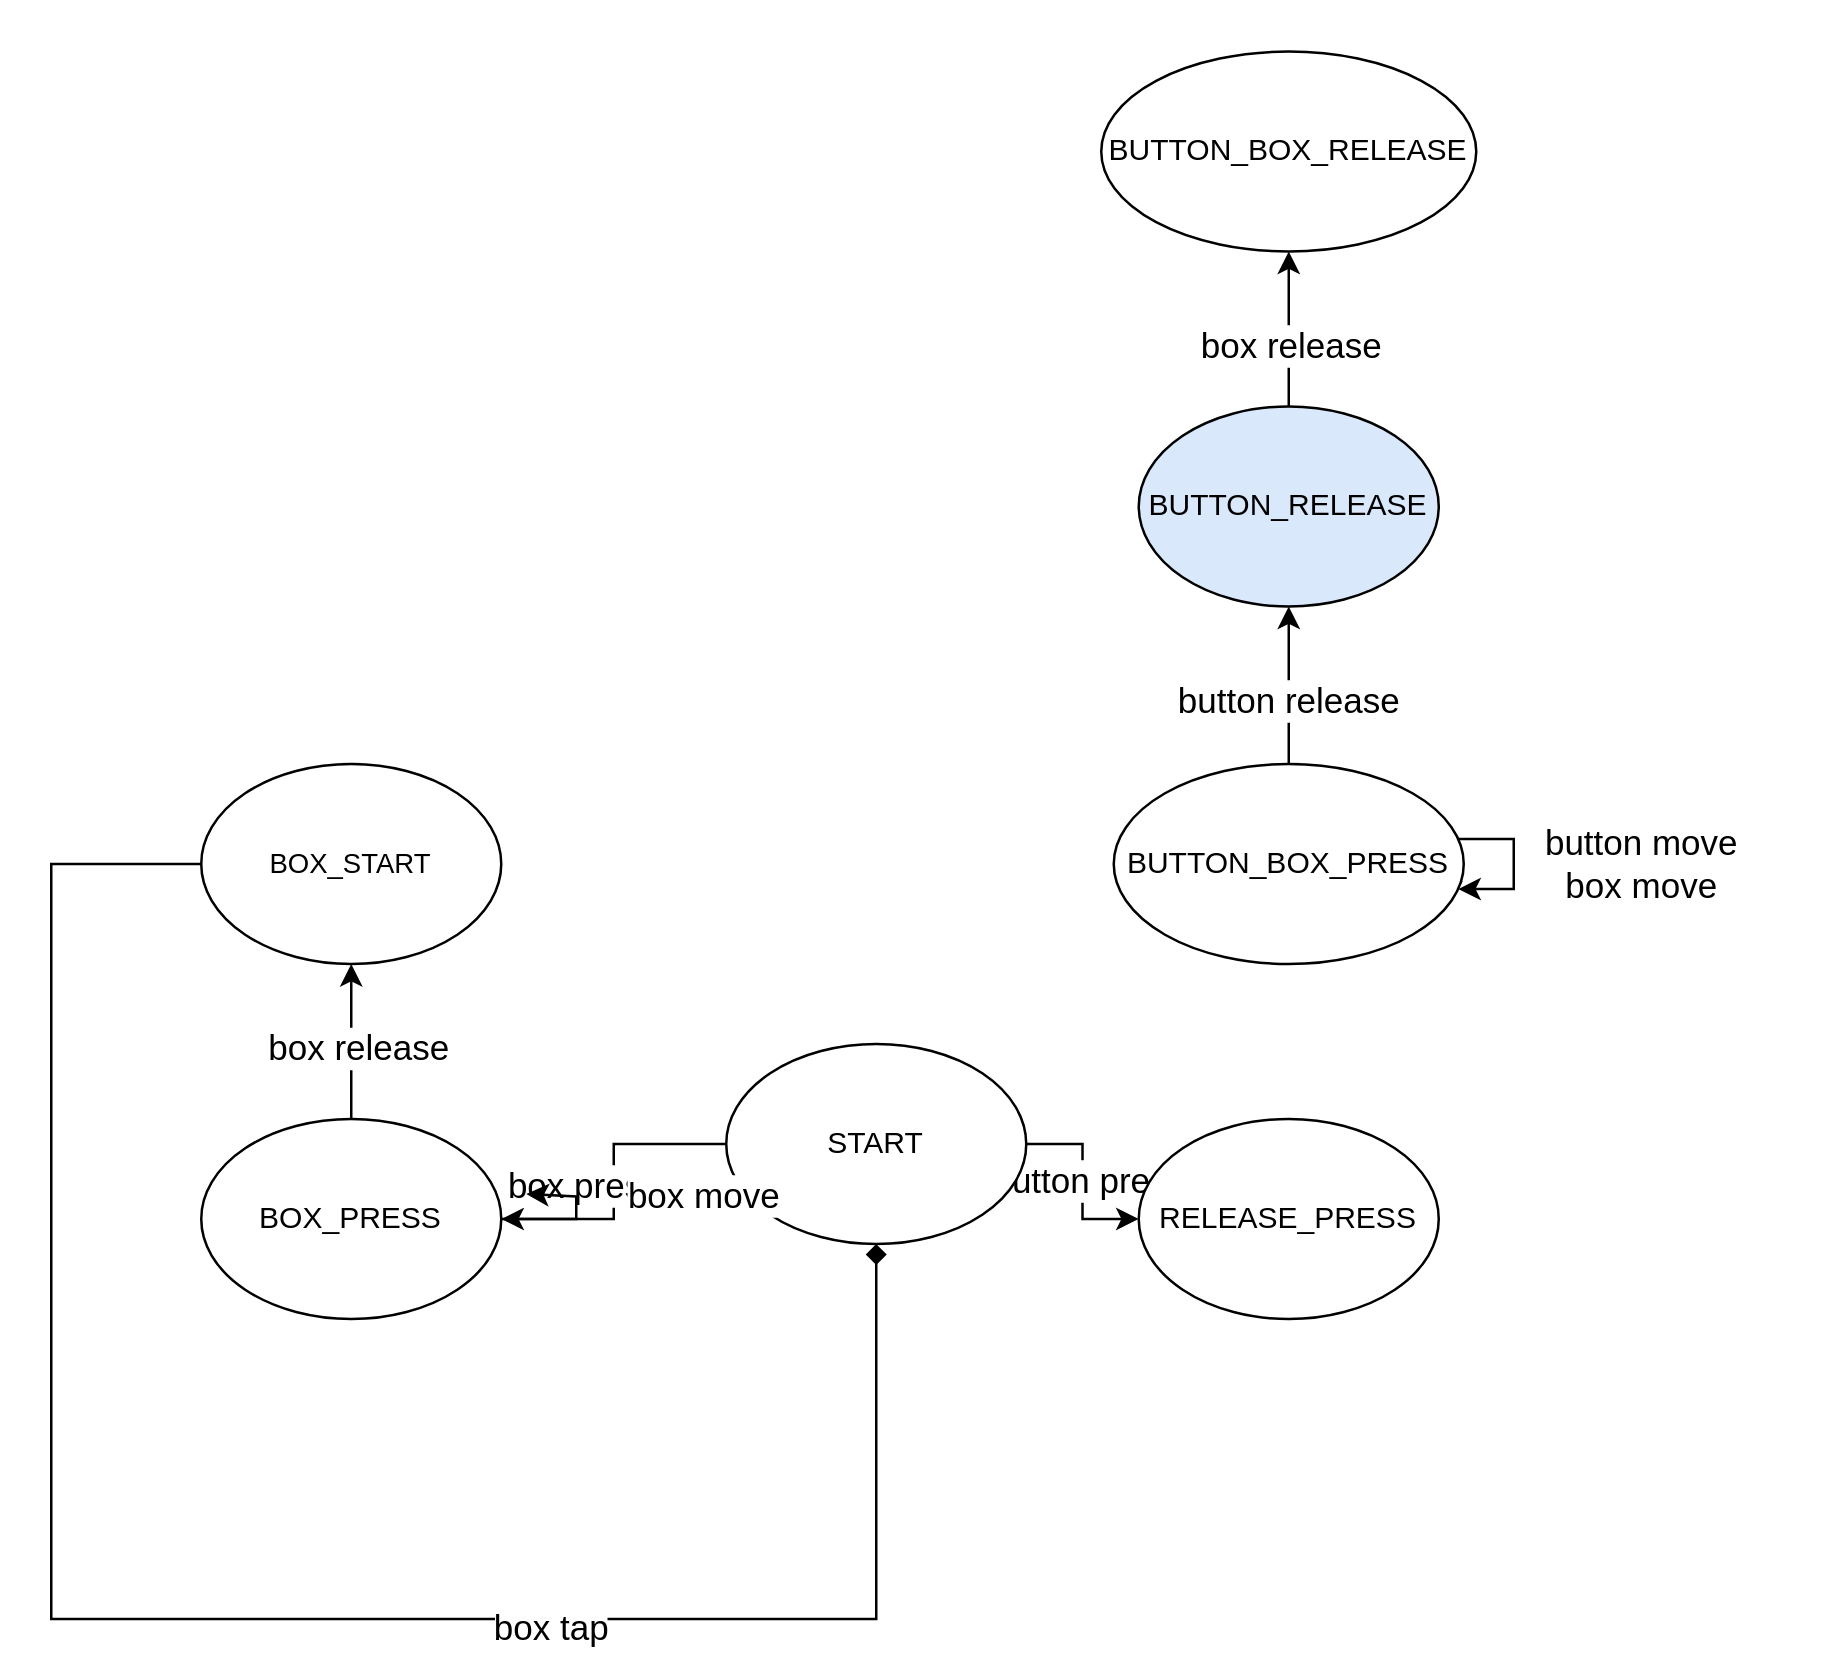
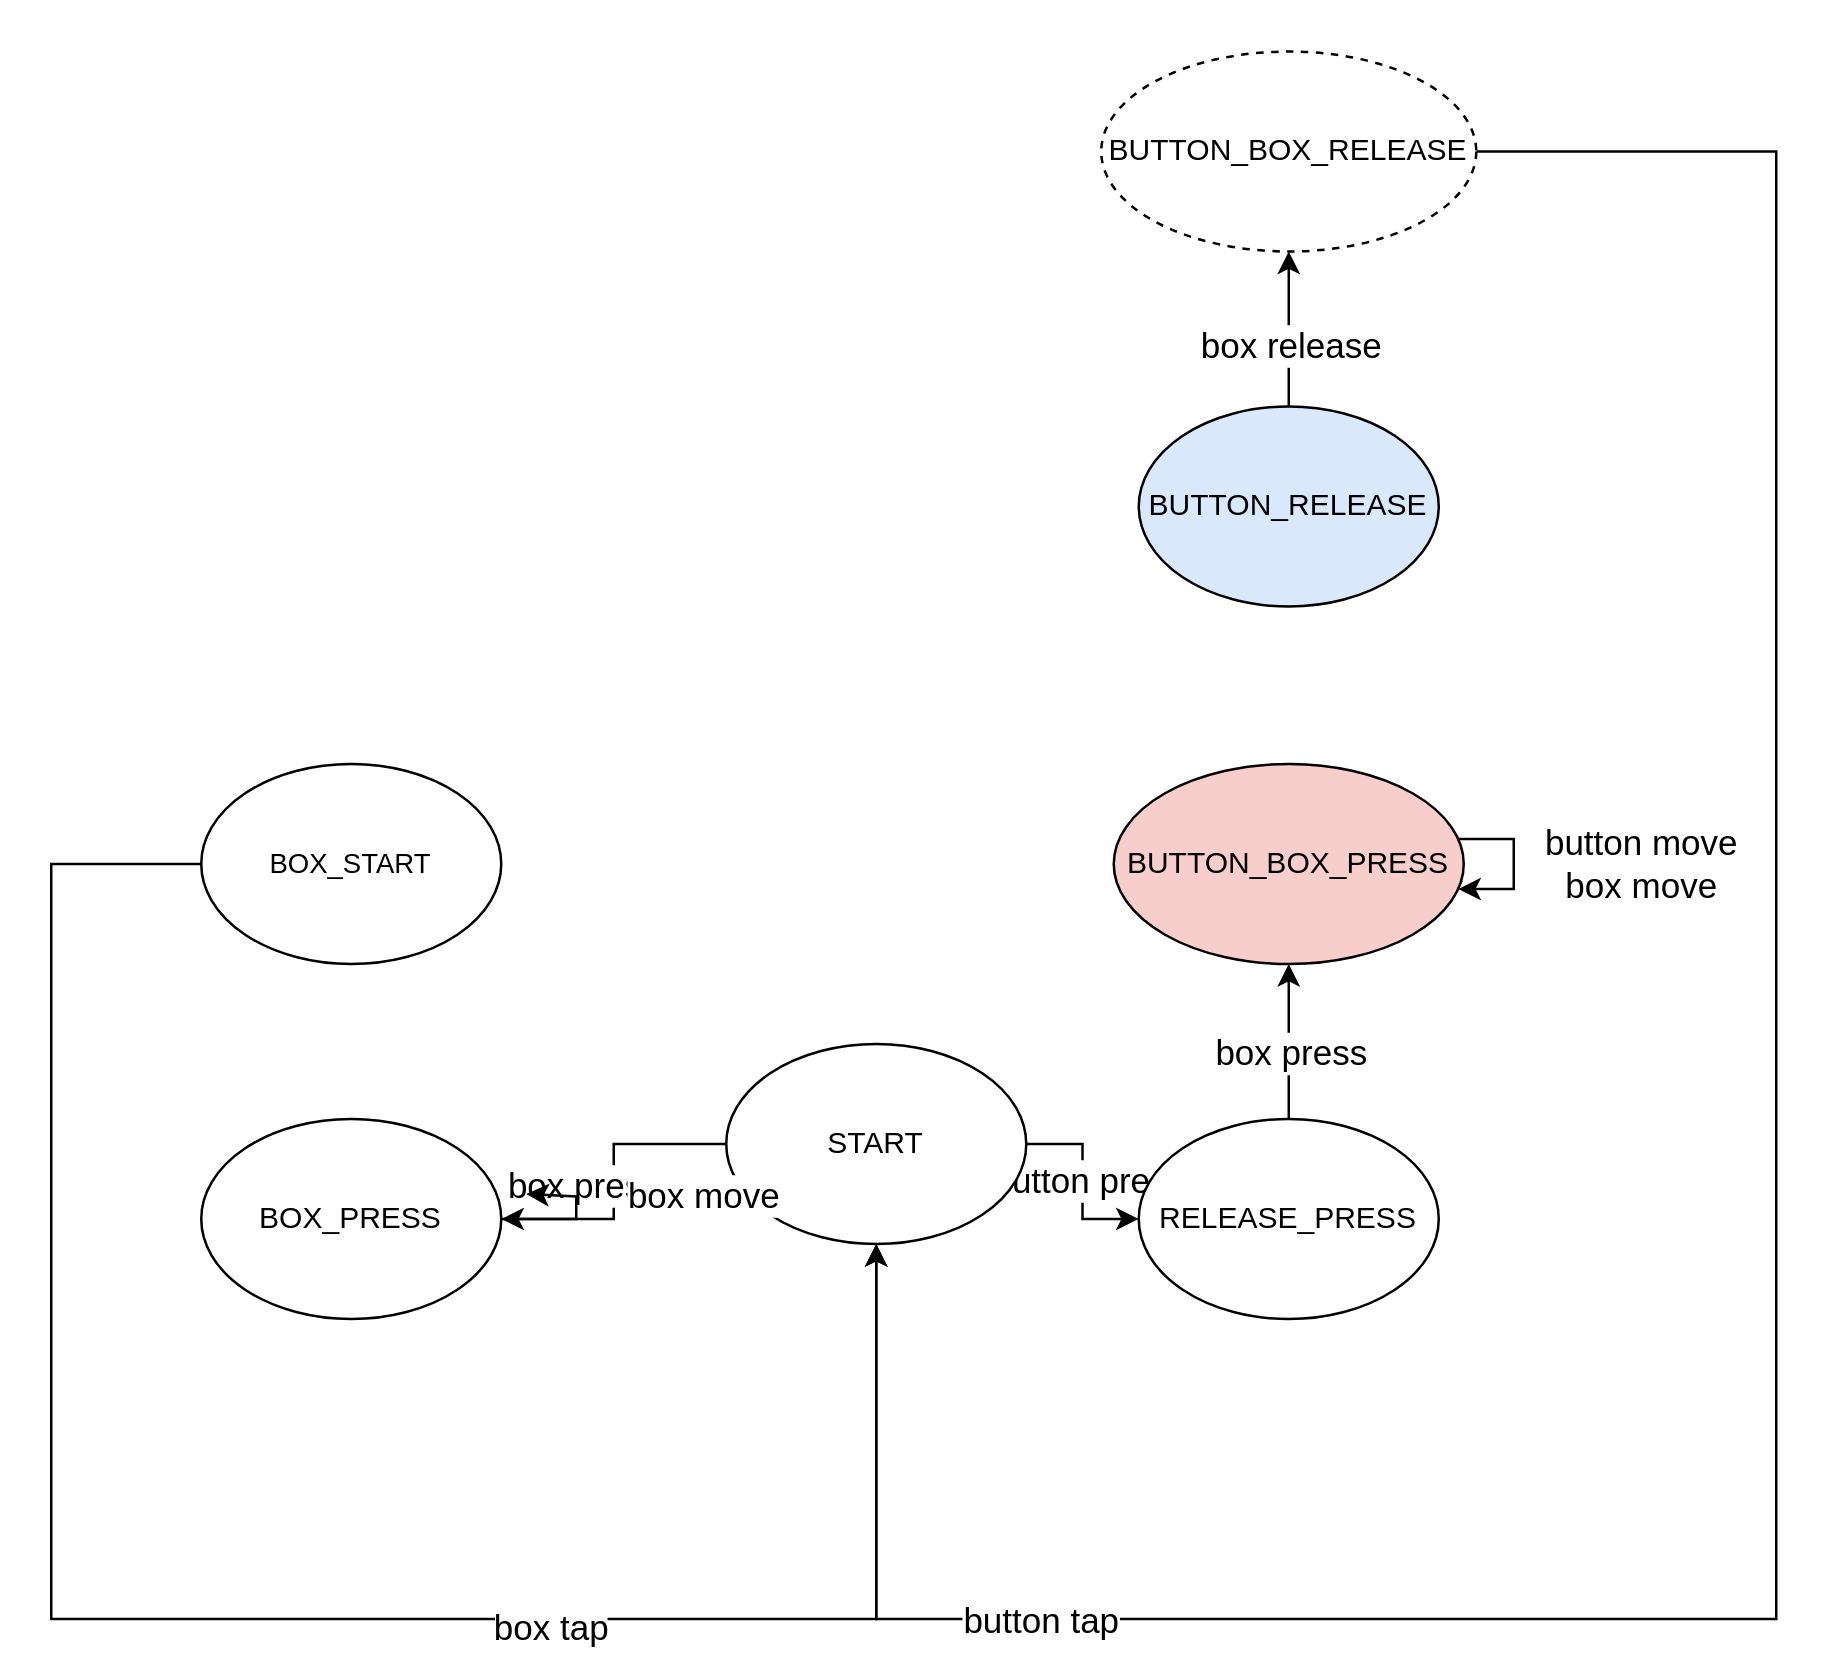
- <mxCell id="27" value="&lt;font style=&quot;font-size: 12px;&quot;&gt;&lt;span style=&quot;text-align: left;&quot;&gt;&lt;font style=&quot;&quot;&gt;BUTTON_&lt;/font&gt;&lt;/span&gt;&lt;span style=&quot;text-align: left;&quot;&gt;BOX_&lt;/span&gt;&lt;span style=&quot;text-align: left;&quot;&gt;&lt;font style=&quot;&quot;&gt;RELEASE&lt;/font&gt;&lt;/span&gt;&lt;/font&gt;" style="ellipse;whiteSpace=wrap;html=1;" parent="1" vertex="1"><mxGeometry x="440" y="20" width="150" height="80" as="geometry" /></mxCell>
+ <mxCell id="27" value="&lt;font style=&quot;font-size: 12px;&quot;&gt;&lt;span style=&quot;text-align: left;&quot;&gt;&lt;font style=&quot;&quot;&gt;BUTTON_&lt;/font&gt;&lt;/span&gt;&lt;span style=&quot;text-align: left;&quot;&gt;BOX_&lt;/span&gt;&lt;span style=&quot;text-align: left;&quot;&gt;&lt;font style=&quot;&quot;&gt;RELEASE&lt;/font&gt;&lt;/span&gt;&lt;/font&gt;" style="ellipse;whiteSpace=wrap;html=1;dashed=1;" parent="1" vertex="1"><mxGeometry x="440" y="20" width="150" height="80" as="geometry" /></mxCell>
- <mxCell id="18" style="edgeStyle=orthogonalEdgeStyle;rounded=0;orthogonalLoop=1;jettySize=auto;html=1;" parent="1" source="21" target="12" edge="1"><mxGeometry relative="1" as="geometry" /></mxCell>
- <mxCell id="19" value="&lt;span style=&quot;font-size: 14px;&quot;&gt;button release&lt;/span&gt;" style="edgeLabel;html=1;align=center;verticalAlign=middle;resizable=0;points=[];" parent="18" vertex="1" connectable="0"><mxGeometry x="-0.165" y="1" relative="1" as="geometry"><mxPoint as="offset" /></mxGeometry></mxCell>
- <mxCell id="21" value="&lt;font style=&quot;font-size: 12px;&quot;&gt;&lt;span style=&quot;text-align: left;&quot;&gt;&lt;font style=&quot;&quot;&gt;BUTTON_&lt;/font&gt;&lt;/span&gt;&lt;span style=&quot;text-align: left;&quot;&gt;BOX_&lt;/span&gt;&lt;span style=&quot;text-align: left;&quot;&gt;&lt;font style=&quot;&quot;&gt;PRESS&lt;/font&gt;&lt;/span&gt;&lt;/font&gt;" style="ellipse;whiteSpace=wrap;html=1;" parent="1" vertex="1"><mxGeometry x="445" y="305" width="140" height="80" as="geometry" /></mxCell>
+ <mxCell id="21" value="&lt;font style=&quot;font-size: 12px;&quot;&gt;&lt;span style=&quot;text-align: left;&quot;&gt;&lt;font style=&quot;&quot;&gt;BUTTON_&lt;/font&gt;&lt;/span&gt;&lt;span style=&quot;text-align: left;&quot;&gt;BOX_&lt;/span&gt;&lt;span style=&quot;text-align: left;&quot;&gt;&lt;font style=&quot;&quot;&gt;PRESS&lt;/font&gt;&lt;/span&gt;&lt;/font&gt;" style="ellipse;whiteSpace=wrap;html=1;fillColor=#f8cecc;" parent="1" vertex="1"><mxGeometry x="445" y="305" width="140" height="80" as="geometry" /></mxCell>
- <mxCell id="13" style="edgeStyle=orthogonalEdgeStyle;rounded=0;orthogonalLoop=1;jettySize=auto;html=1;" parent="1" source="17" target="24" edge="1"><mxGeometry relative="1" as="geometry" /></mxCell>
- <mxCell id="14" value="&lt;span style=&quot;font-size: 14px;&quot;&gt;box&amp;nbsp;&lt;/span&gt;&lt;span style=&quot;font-size: 14px;&quot;&gt;release&lt;/span&gt;" style="edgeLabel;html=1;align=center;verticalAlign=middle;resizable=0;points=[];" parent="13" vertex="1" connectable="0"><mxGeometry x="-0.071" y="-2" relative="1" as="geometry"><mxPoint as="offset" /></mxGeometry></mxCell>
+ <mxCell id="7" style="edgeStyle=orthogonalEdgeStyle;rounded=0;orthogonalLoop=1;jettySize=auto;html=1;" parent="1" source="9" target="21" edge="1"><mxGeometry relative="1" as="geometry" /></mxCell>
+ <mxCell id="8" value="&lt;span style=&quot;font-size: 14px;&quot;&gt;box press&lt;/span&gt;" style="edgeLabel;html=1;align=center;verticalAlign=middle;resizable=0;points=[];" parent="7" vertex="1" connectable="0"><mxGeometry x="-0.114" relative="1" as="geometry"><mxPoint as="offset" /></mxGeometry></mxCell>
+ <mxCell id="25" style="edgeStyle=orthogonalEdgeStyle;rounded=0;orthogonalLoop=1;jettySize=auto;html=1;entryX=0.5;entryY=1;entryDx=0;entryDy=0;exitX=1;exitY=0.5;exitDx=0;exitDy=0;" edge="1" parent="1" source="27" target="6"><mxGeometry relative="1" as="geometry"><Array as="points"><mxPoint x="710" y="60" /><mxPoint x="710" y="647" /><mxPoint x="350" y="647" /></Array></mxGeometry></mxCell>
+ <mxCell id="26" value="&lt;font style=&quot;font-size: 14px;&quot;&gt;button tap&lt;/font&gt;" style="edgeLabel;html=1;align=center;verticalAlign=middle;resizable=0;points=[];" vertex="1" connectable="0" parent="25"><mxGeometry x="0.646" relative="1" as="geometry"><mxPoint as="offset" /></mxGeometry></mxCell>
- <mxCell id="22" style="edgeStyle=orthogonalEdgeStyle;rounded=0;orthogonalLoop=1;jettySize=auto;html=1;entryX=0.5;entryY=1;entryDx=0;entryDy=0;endArrow=diamond;" edge="1" parent="1" source="24" target="6"><mxGeometry relative="1" as="geometry"><Array as="points"><mxPoint x="20" y="345" /><mxPoint x="20" y="647" /><mxPoint x="350" y="647" /></Array></mxGeometry></mxCell>
+ <mxCell id="22" style="edgeStyle=orthogonalEdgeStyle;rounded=0;orthogonalLoop=1;jettySize=auto;html=1;entryX=0.5;entryY=1;entryDx=0;entryDy=0;" edge="1" parent="1" source="24" target="6"><mxGeometry relative="1" as="geometry"><Array as="points"><mxPoint x="20" y="345" /><mxPoint x="20" y="647" /><mxPoint x="350" y="647" /></Array></mxGeometry></mxCell>
